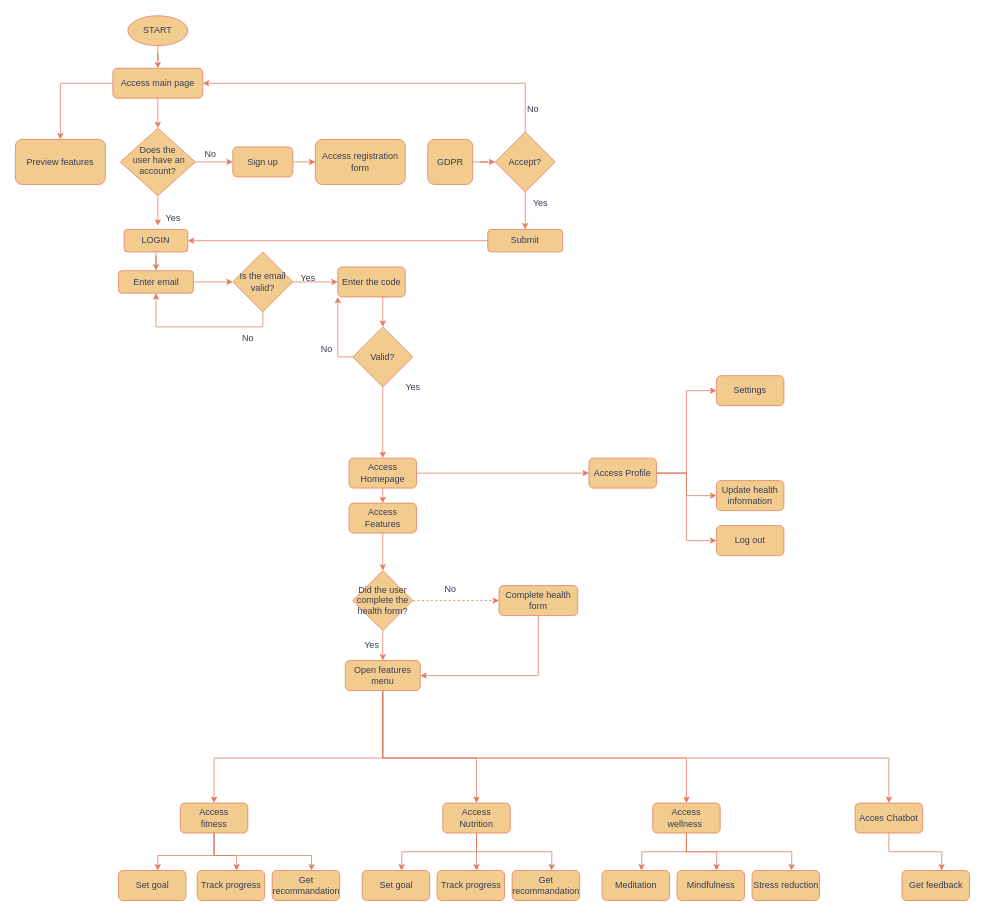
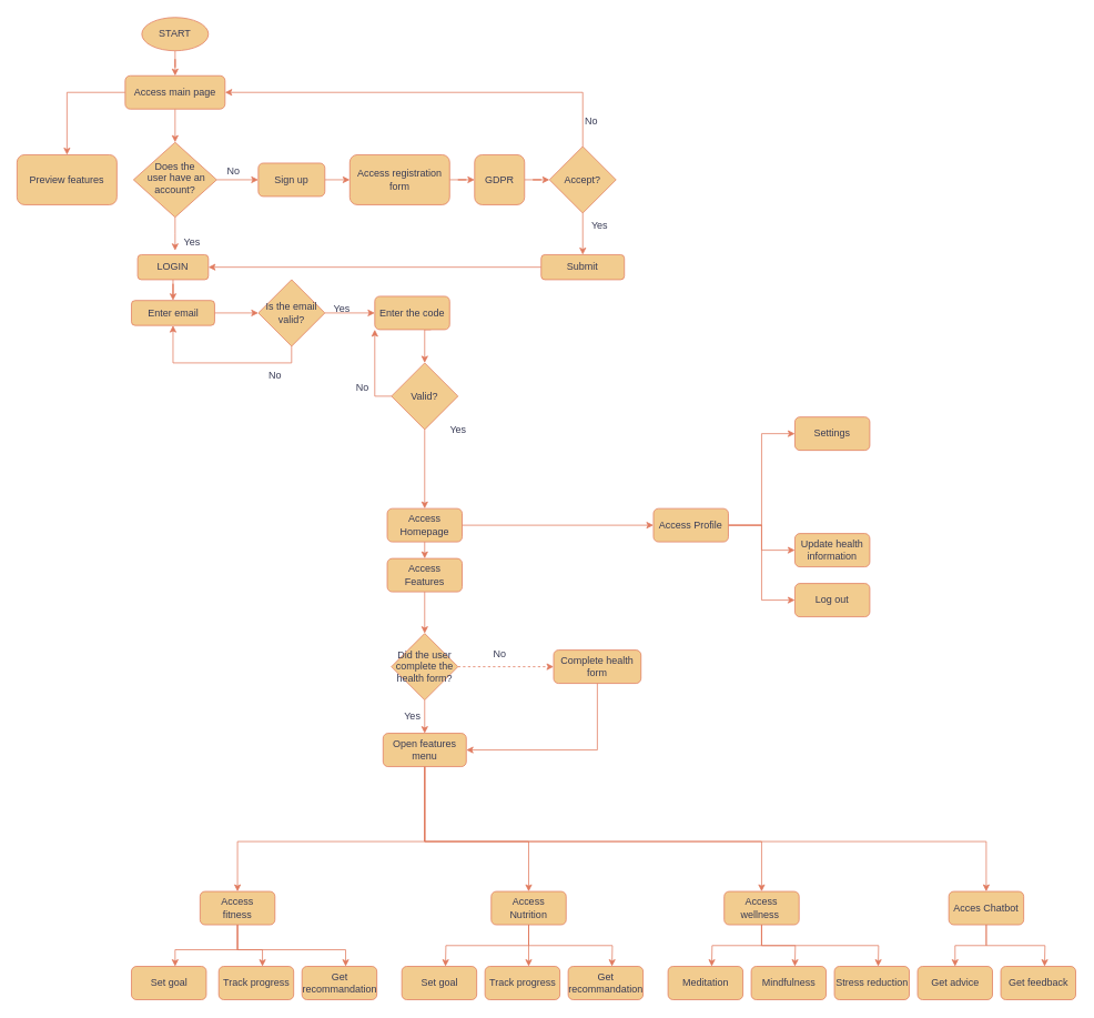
+ <mxCell id="12" value="" style="edgeStyle=orthogonalEdgeStyle;rounded=0;orthogonalLoop=1;jettySize=auto;html=1;labelBackgroundColor=none;strokeColor=#E07A5F;fontColor=default;" parent="1" source="13" target="17" edge="1"><mxGeometry relative="1" as="geometry" /></mxCell>
+ <mxCell id="42" style="edgeStyle=orthogonalEdgeStyle;rounded=0;orthogonalLoop=1;jettySize=auto;html=1;exitX=0.5;exitY=1;exitDx=0;exitDy=0;entryX=0.5;entryY=0;entryDx=0;entryDy=0;strokeColor=#E07A5F;fontColor=#393C56;fillColor=#F2CC8F;" edge="1" parent="1" source="43" target="67"><mxGeometry relative="1" as="geometry" /></mxCell>
+ <mxCell id="67" value="Get advice" style="rounded=1;whiteSpace=wrap;html=1;strokeColor=#E07A5F;fontColor=#393C56;fillColor=#F2CC8F;labelBackgroundColor=none;" parent="1" vertex="1"><mxGeometry x="1102.5" y="1160" width="90" height="40" as="geometry" /></mxCell>
